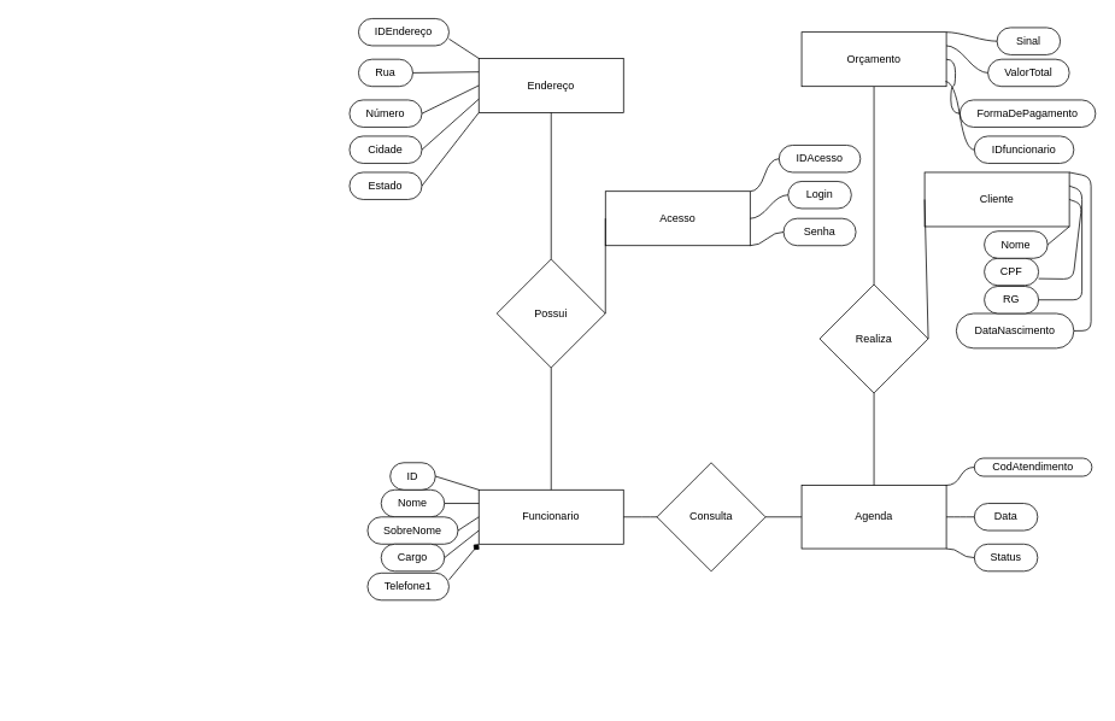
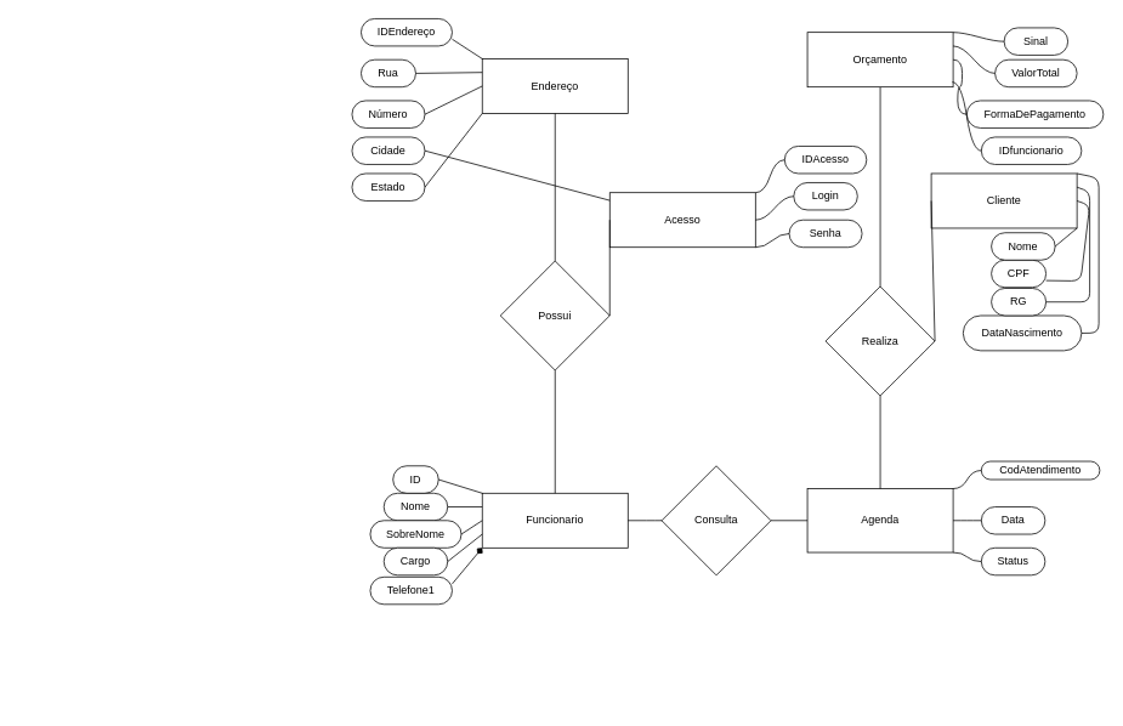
- <mxCell id="31" value="" style="endArrow=none;html=1;entryX=0;entryY=0.75;entryDx=0;entryDy=0;exitX=1;exitY=0.5;exitDx=0;exitDy=0;" parent="1" source="29" target="6" edge="1"><mxGeometry width="50" height="50" relative="1" as="geometry"><mxPoint x="-70" y="170" as="sourcePoint" /><mxPoint x="-20" y="120" as="targetPoint" /></mxGeometry></mxCell>
+ <mxCell id="31" value="" style="endArrow=none;html=1;exitX=1;exitY=0.5;exitDx=0;exitDy=0;" parent="1" source="29" target="7" edge="1"><mxGeometry width="50" height="50" relative="1" as="geometry"><mxPoint x="-70" y="170" as="sourcePoint" /><mxPoint x="-20" y="120" as="targetPoint" /></mxGeometry></mxCell>
